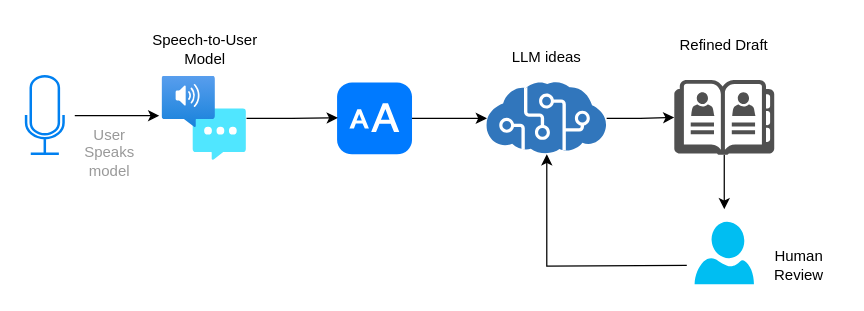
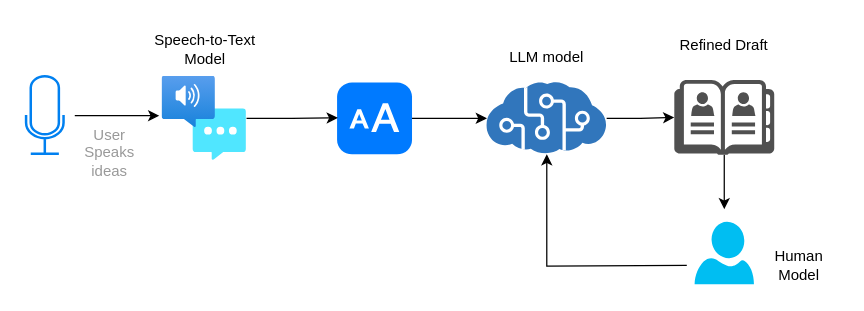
- <mxCell id="10" value="Speech-to-User Model" style="text;html=1;align=center;verticalAlign=middle;whiteSpace=wrap;rounded=0;" parent="1" vertex="1"><mxGeometry x="116.5" y="23.5" width="92.5" height="30" as="geometry" /></mxCell>
+ <mxCell id="10" value="Speech-to-Text Model" style="text;html=1;align=center;verticalAlign=middle;whiteSpace=wrap;rounded=0;" parent="1" vertex="1"><mxGeometry x="116.5" y="23.5" width="92.5" height="30" as="geometry" /></mxCell>
- <mxCell id="11" value="LLM ideas" style="text;html=1;align=center;verticalAlign=middle;whiteSpace=wrap;rounded=0;" parent="1" vertex="1"><mxGeometry x="396.92" y="30.5" width="80" height="30" as="geometry" /></mxCell>
+ <mxCell id="11" value="LLM model" style="text;html=1;align=center;verticalAlign=middle;whiteSpace=wrap;rounded=0;" parent="1" vertex="1"><mxGeometry x="396.92" y="30.5" width="80" height="30" as="geometry" /></mxCell>
- <mxCell id="18" value="User Speaks model" style="text;html=1;align=center;verticalAlign=middle;whiteSpace=wrap;rounded=0;fontColor=#999999;" vertex="1" parent="1"><mxGeometry x="52" y="107" width="70" height="30" as="geometry" /></mxCell>
+ <mxCell id="18" value="User Speaks ideas" style="text;html=1;align=center;verticalAlign=middle;whiteSpace=wrap;rounded=0;fontColor=#999999;" vertex="1" parent="1"><mxGeometry x="52" y="107" width="70" height="30" as="geometry" /></mxCell>
- <mxCell id="15" value="Human Review" style="text;html=1;align=center;verticalAlign=middle;whiteSpace=wrap;rounded=0;" parent="1" vertex="1"><mxGeometry x="609" y="197" width="60" height="30" as="geometry" /></mxCell>
+ <mxCell id="15" value="Human Model" style="text;html=1;align=center;verticalAlign=middle;whiteSpace=wrap;rounded=0;" parent="1" vertex="1"><mxGeometry x="609" y="197" width="60" height="30" as="geometry" /></mxCell>
